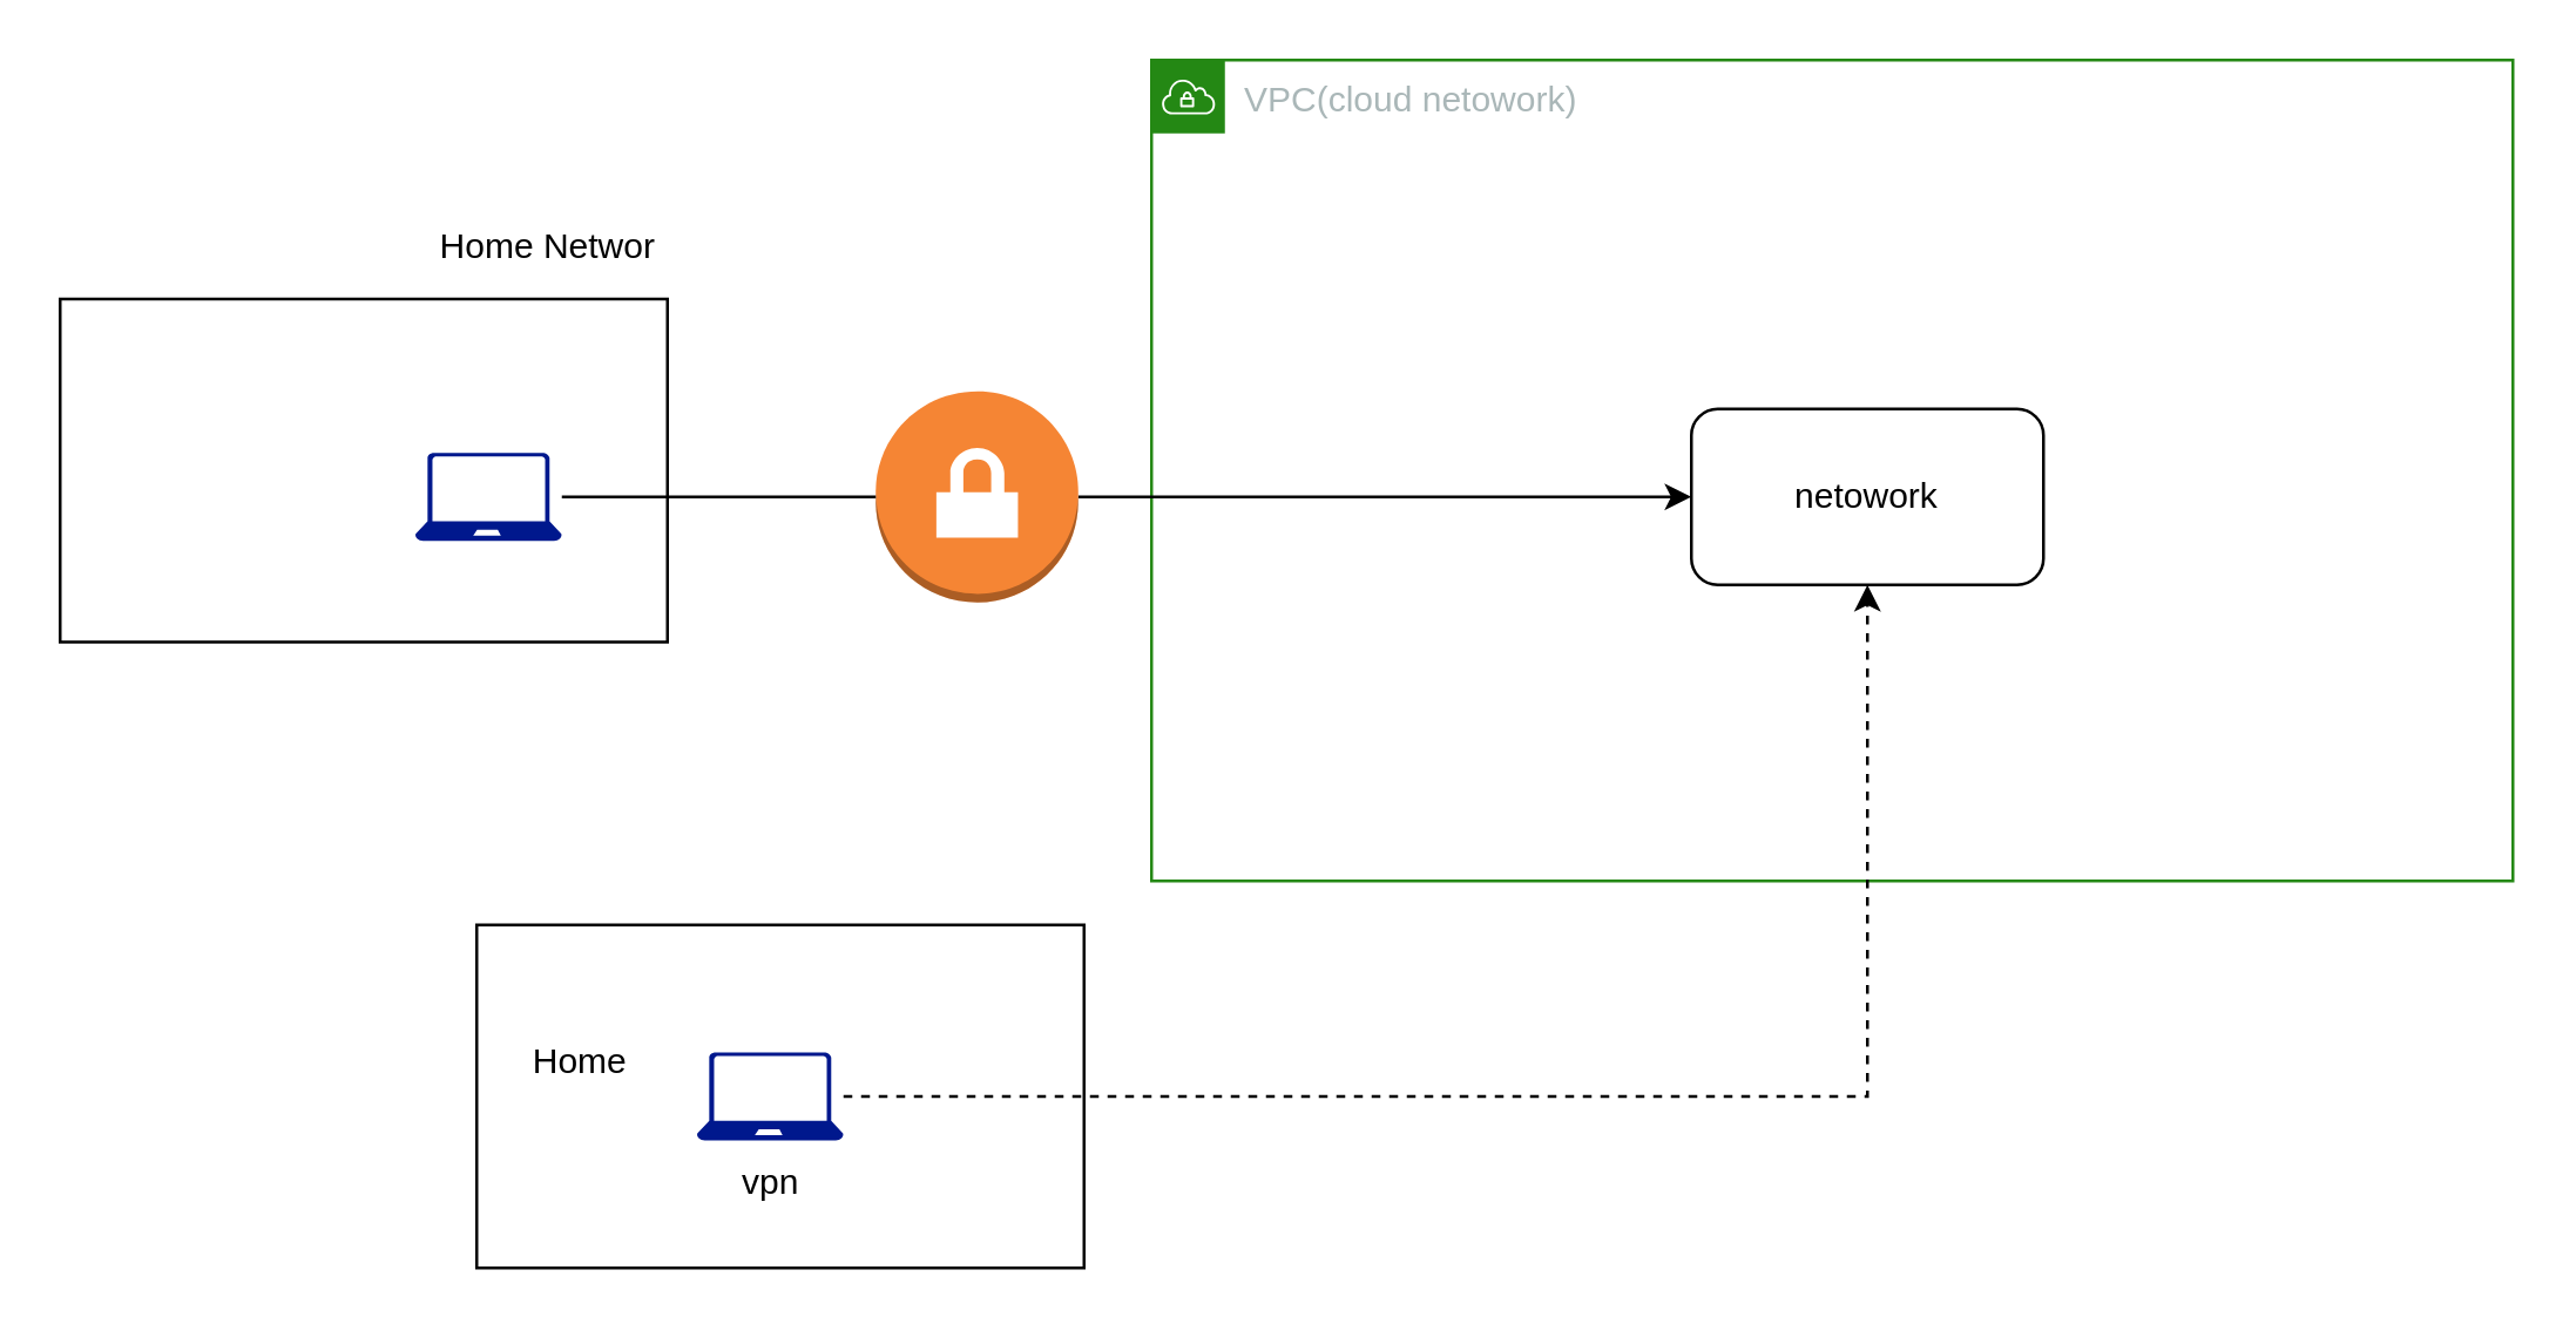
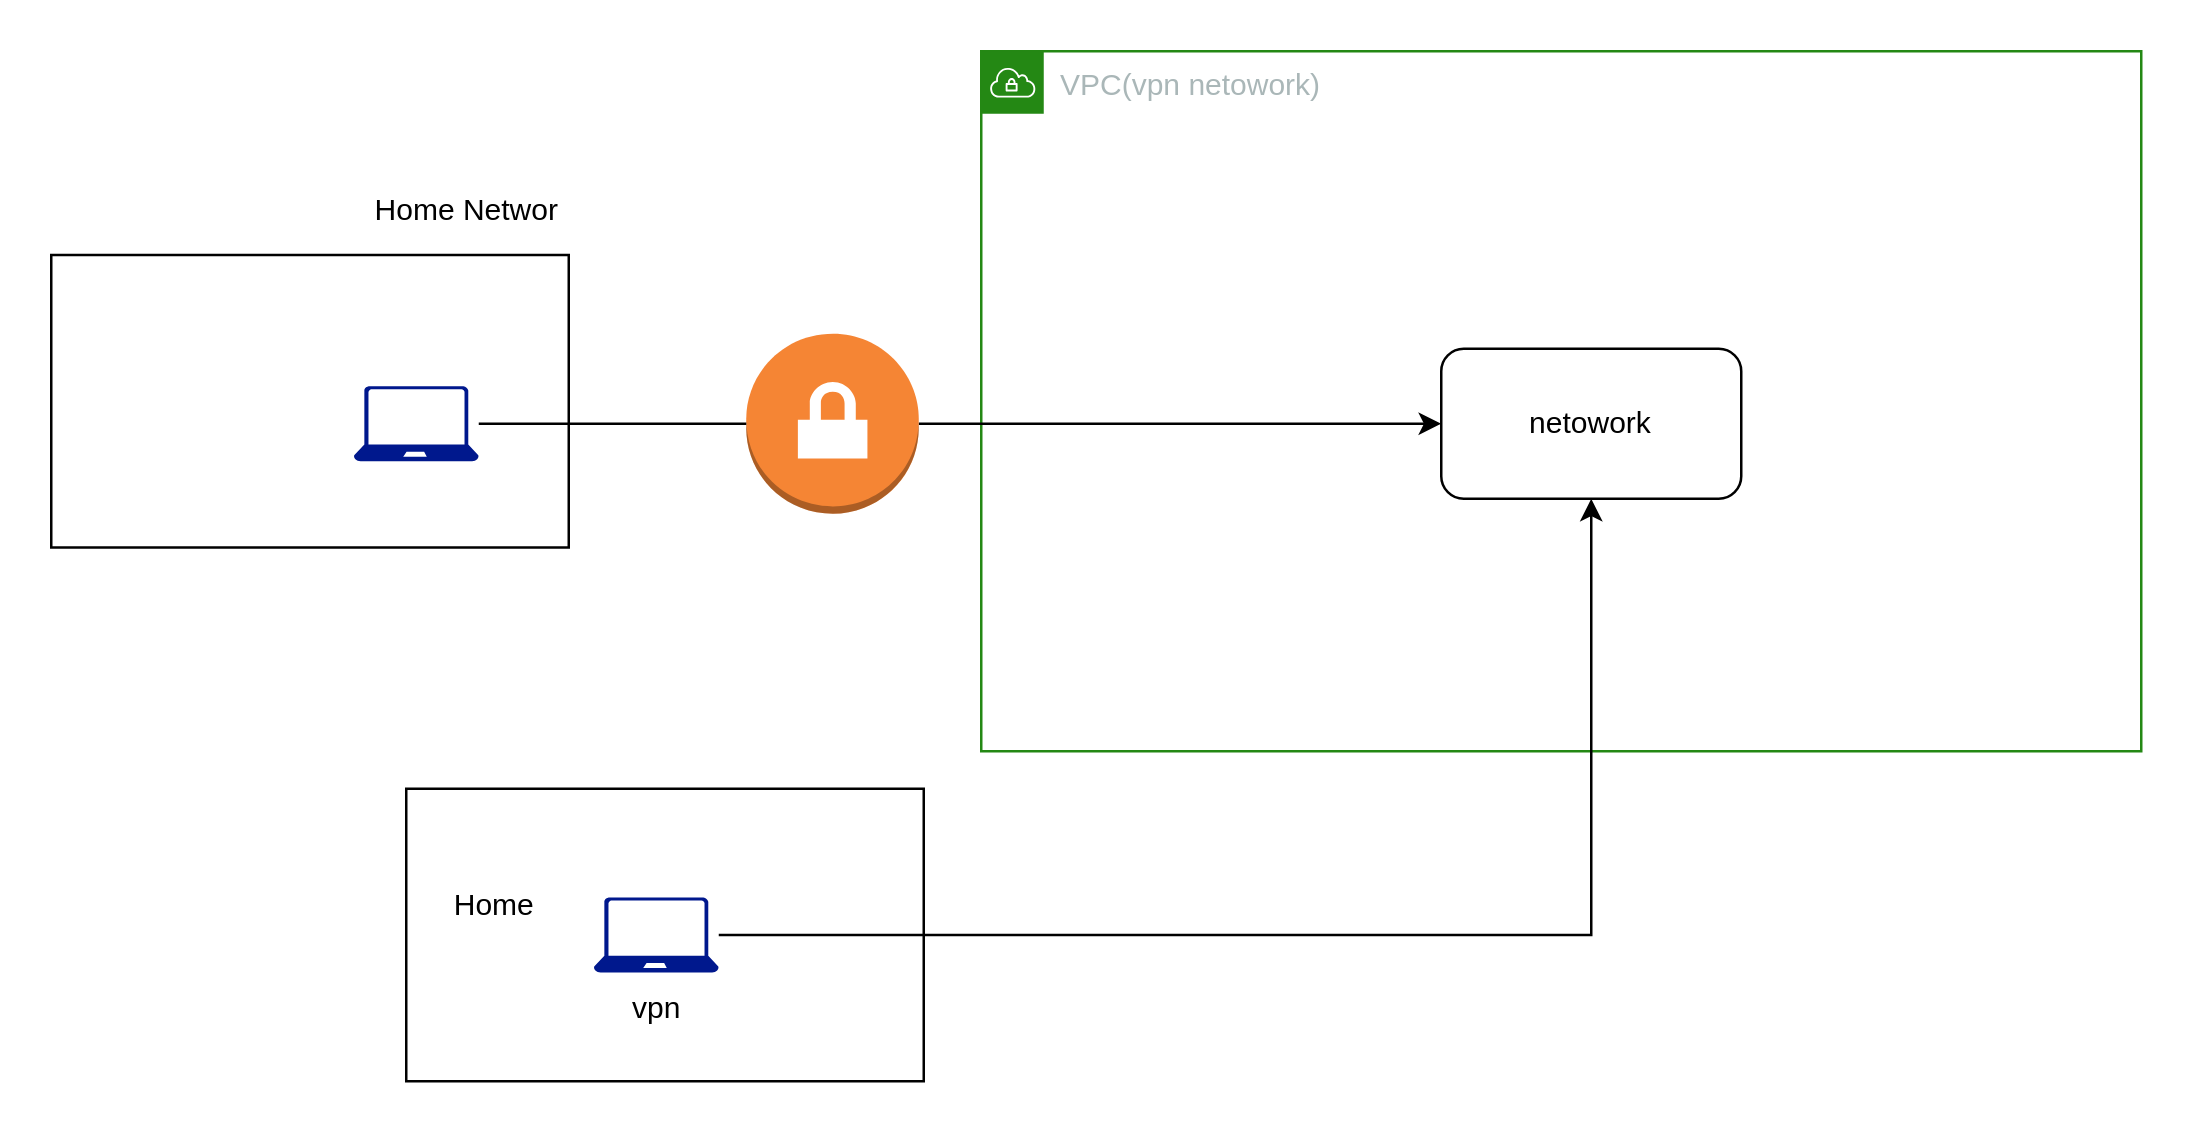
- <mxCell id="3" value="VPC(cloud netowork)" style="points=[[0,0],[0.25,0],[0.5,0],[0.75,0],[1,0],[1,0.25],[1,0.5],[1,0.75],[1,1],[0.75,1],[0.5,1],[0.25,1],[0,1],[0,0.75],[0,0.5],[0,0.25]];outlineConnect=0;gradientColor=none;html=1;whiteSpace=wrap;fontSize=12;fontStyle=0;shape=mxgraph.aws4.group;grIcon=mxgraph.aws4.group_vpc;strokeColor=#248814;fillColor=none;verticalAlign=top;align=left;spacingLeft=30;fontColor=#AAB7B8;dashed=0;" vertex="1" parent="1"><mxGeometry x="392" y="20" width="464" height="280" as="geometry" /></mxCell>
+ <mxCell id="3" value="VPC(vpn netowork)" style="points=[[0,0],[0.25,0],[0.5,0],[0.75,0],[1,0],[1,0.25],[1,0.5],[1,0.75],[1,1],[0.75,1],[0.5,1],[0.25,1],[0,1],[0,0.75],[0,0.5],[0,0.25]];outlineConnect=0;gradientColor=none;html=1;whiteSpace=wrap;fontSize=12;fontStyle=0;shape=mxgraph.aws4.group;grIcon=mxgraph.aws4.group_vpc;strokeColor=#248814;fillColor=none;verticalAlign=top;align=left;spacingLeft=30;fontColor=#AAB7B8;dashed=0;" vertex="1" parent="1"><mxGeometry x="392" y="20" width="464" height="280" as="geometry" /></mxCell>
- <mxCell id="11" style="edgeStyle=orthogonalEdgeStyle;rounded=0;orthogonalLoop=1;jettySize=auto;html=1;dashed=1;" edge="1" parent="1" source="12" target="4"><mxGeometry relative="1" as="geometry" /></mxCell>
+ <mxCell id="11" style="edgeStyle=orthogonalEdgeStyle;rounded=0;orthogonalLoop=1;jettySize=auto;html=1;" edge="1" parent="1" source="12" target="4"><mxGeometry relative="1" as="geometry" /></mxCell>
